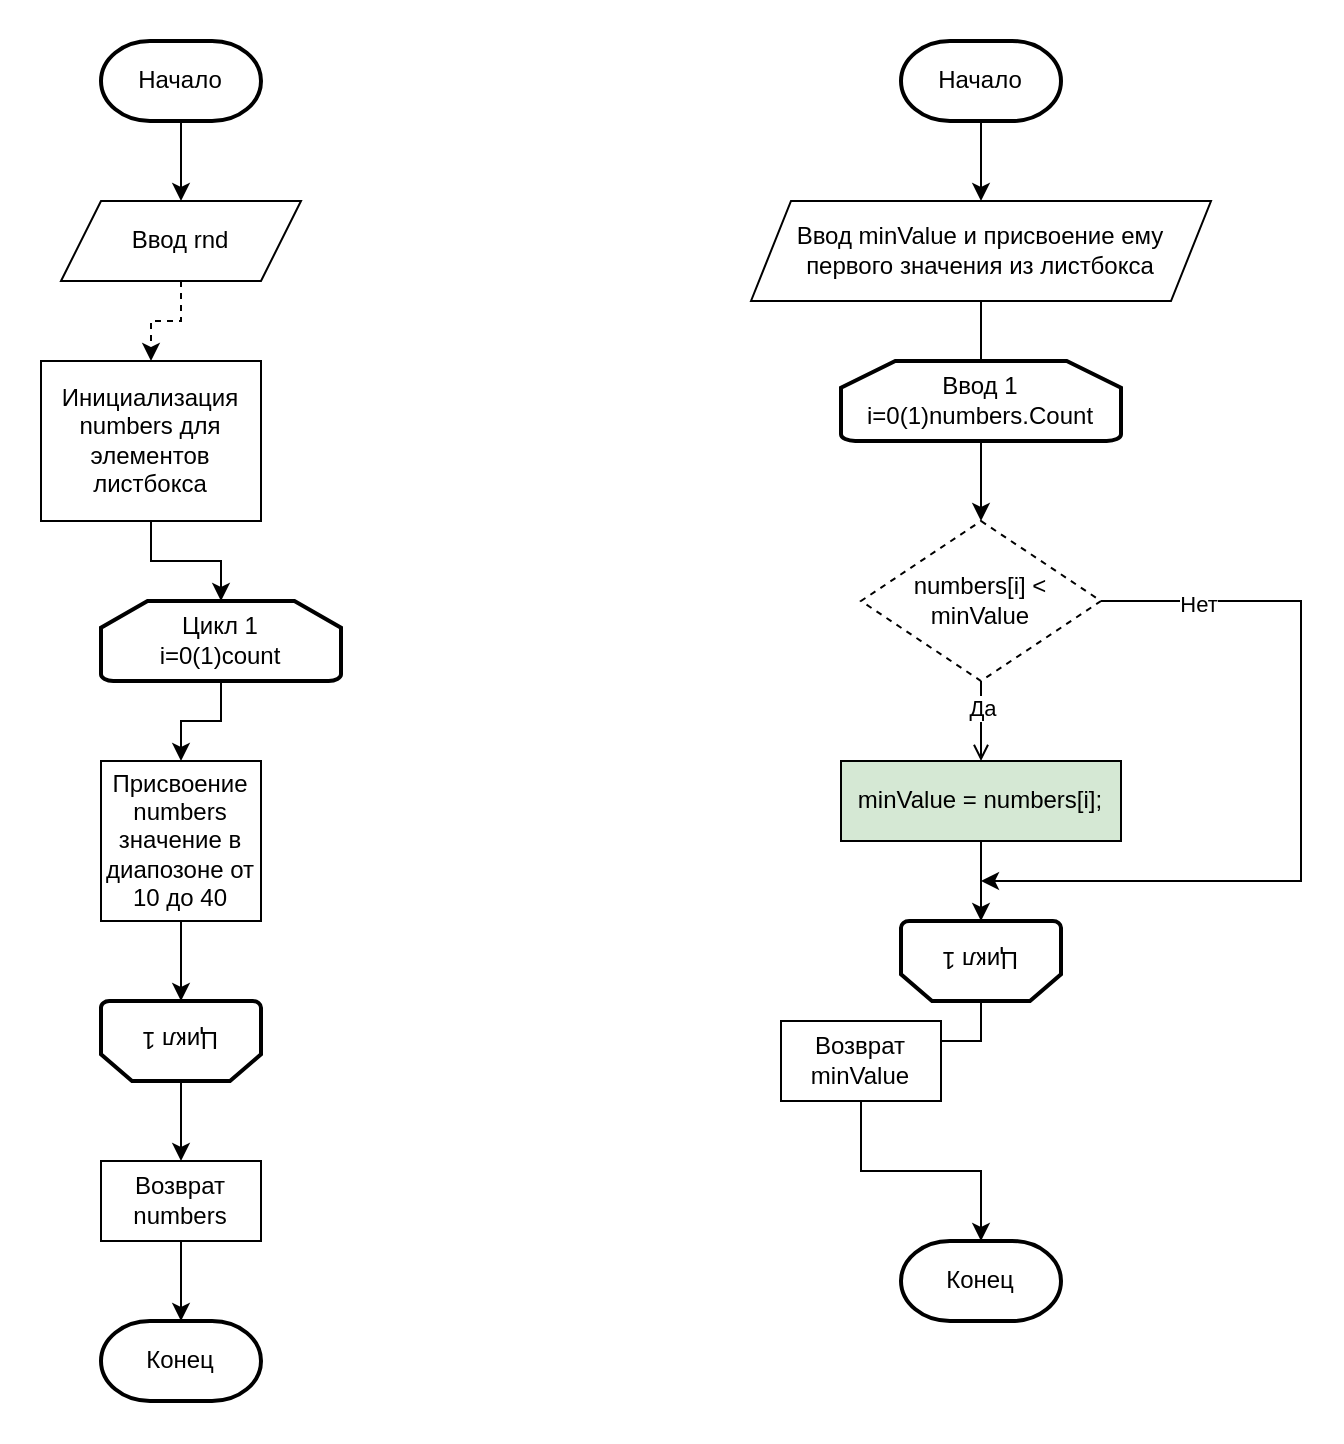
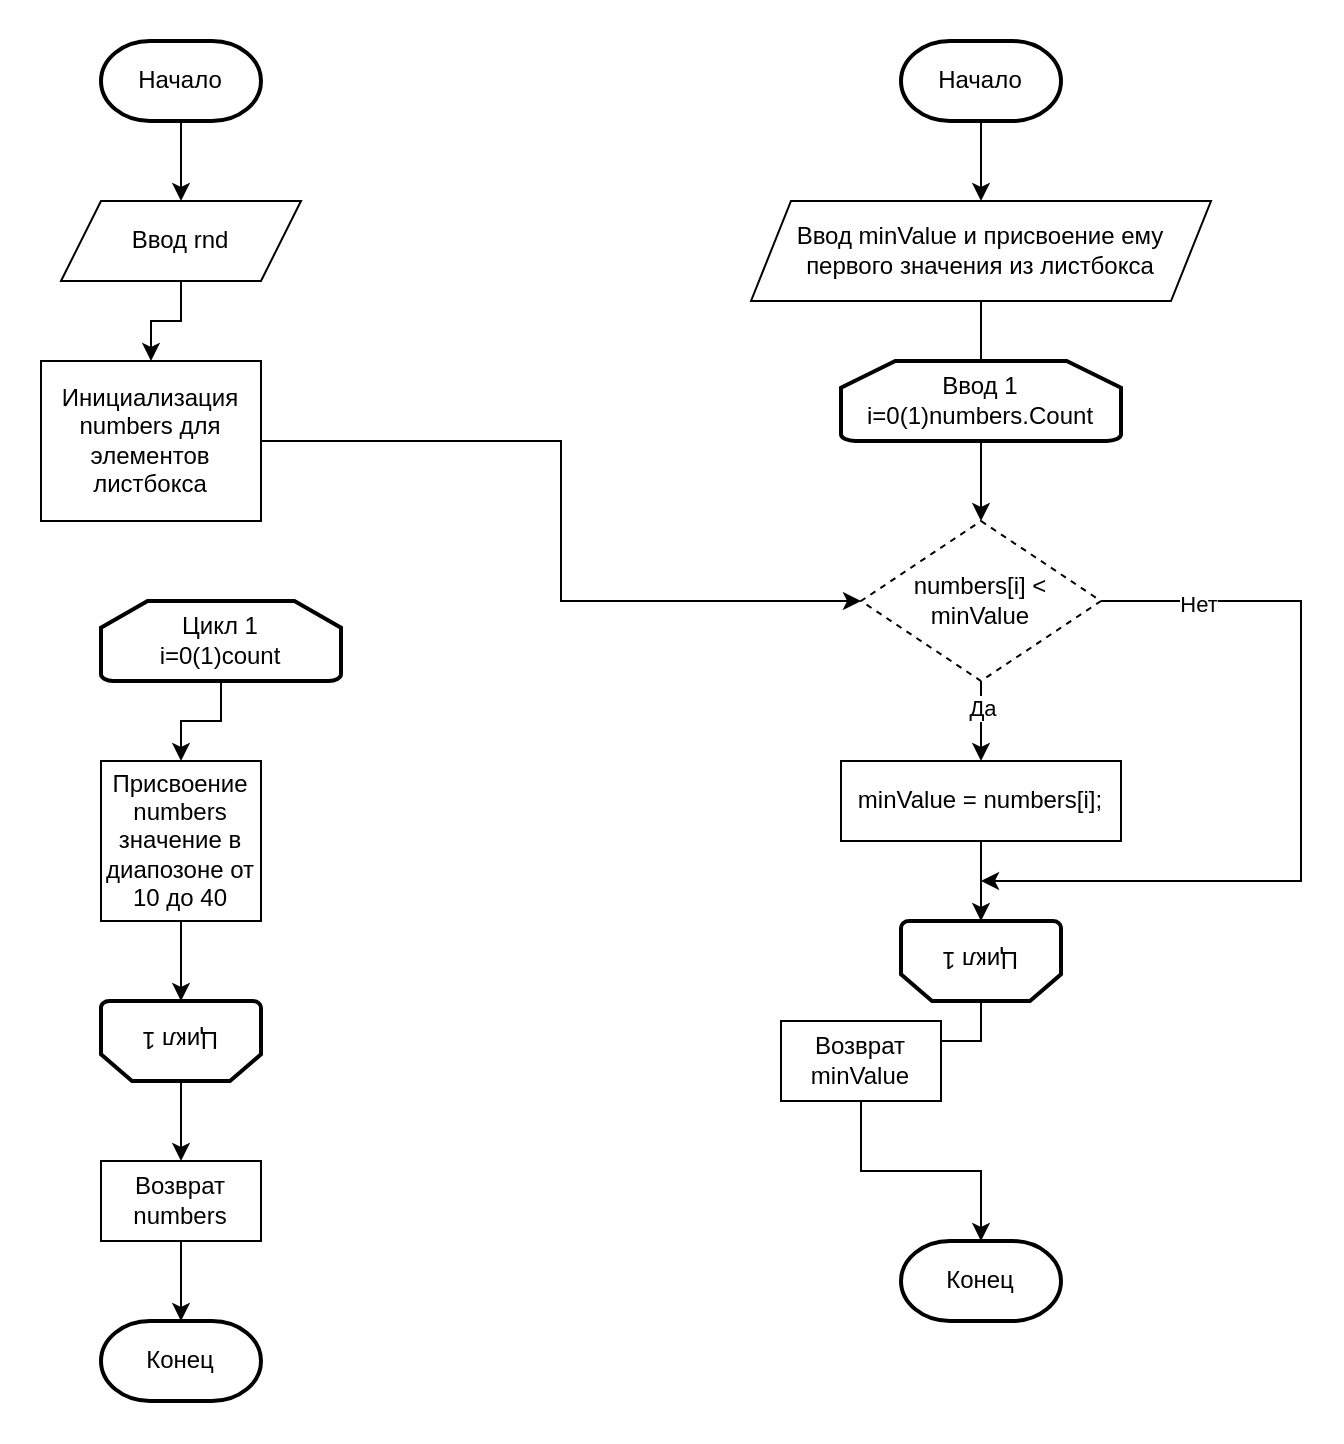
- <mxCell id="2" value="" style="edgeStyle=orthogonalEdgeStyle;rounded=0;orthogonalLoop=1;jettySize=auto;html=1;dashed=1;" edge="1" parent="1" source="3" target="5"><mxGeometry relative="1" as="geometry" /></mxCell>
+ <mxCell id="2" value="" style="edgeStyle=orthogonalEdgeStyle;rounded=0;orthogonalLoop=1;jettySize=auto;html=1;" edge="1" parent="1" source="3" target="5"><mxGeometry relative="1" as="geometry" /></mxCell>
- <mxCell id="4" value="" style="edgeStyle=orthogonalEdgeStyle;rounded=0;orthogonalLoop=1;jettySize=auto;html=1;" edge="1" parent="1" source="5" target="7"><mxGeometry relative="1" as="geometry" /></mxCell>
+ <mxCell id="4" value="" style="edgeStyle=orthogonalEdgeStyle;rounded=0;orthogonalLoop=1;jettySize=auto;html=1;" edge="1" parent="1" source="5" target="24"><mxGeometry relative="1" as="geometry" /></mxCell>
- <mxCell id="22" style="edgeStyle=orthogonalEdgeStyle;rounded=0;orthogonalLoop=1;jettySize=auto;html=1;entryX=0.5;entryY=0;entryDx=0;entryDy=0;endArrow=open;" edge="1" parent="1" source="24" target="26"><mxGeometry relative="1" as="geometry" /></mxCell>
+ <mxCell id="22" style="edgeStyle=orthogonalEdgeStyle;rounded=0;orthogonalLoop=1;jettySize=auto;html=1;entryX=0.5;entryY=0;entryDx=0;entryDy=0;" edge="1" parent="1" source="24" target="26"><mxGeometry relative="1" as="geometry" /></mxCell>
- <mxCell id="26" value="minValue = numbers[i];" style="rounded=0;whiteSpace=wrap;html=1;fillColor=#d5e8d4;" vertex="1" parent="1"><mxGeometry x="420" y="380" width="140" height="40" as="geometry" /></mxCell>
+ <mxCell id="26" value="minValue = numbers[i];" style="rounded=0;whiteSpace=wrap;html=1;" vertex="1" parent="1"><mxGeometry x="420" y="380" width="140" height="40" as="geometry" /></mxCell>
